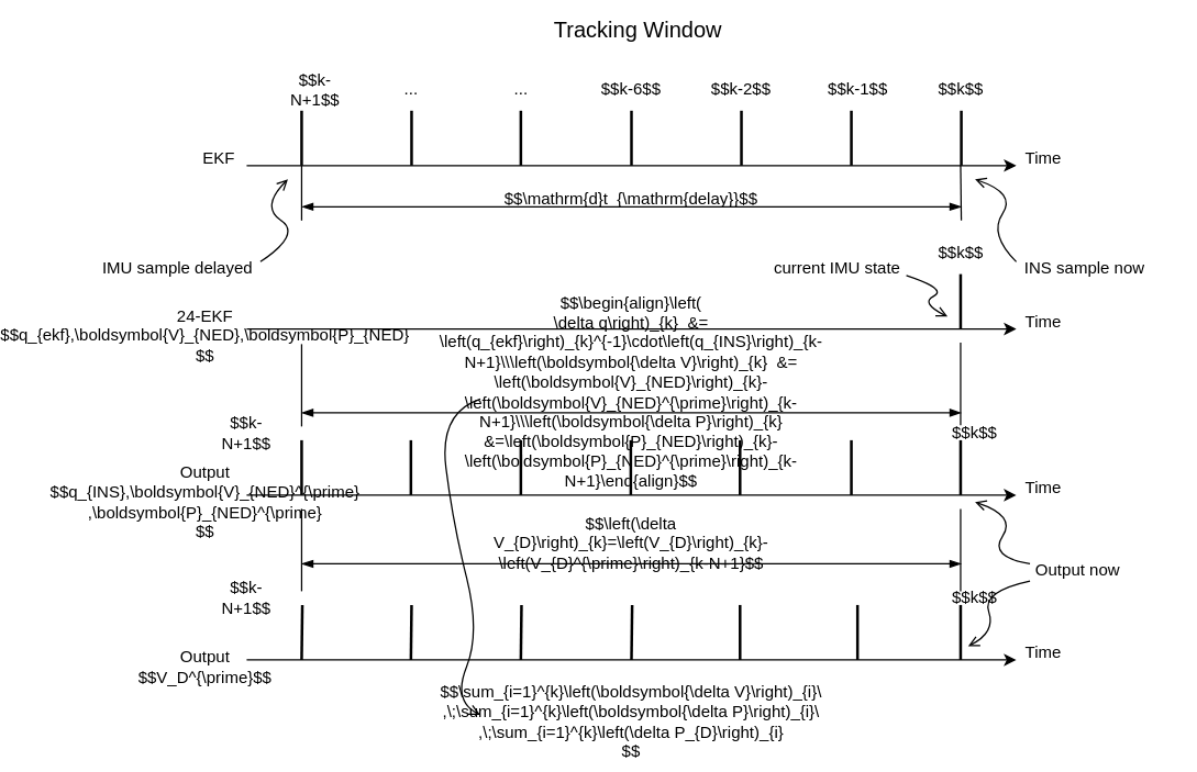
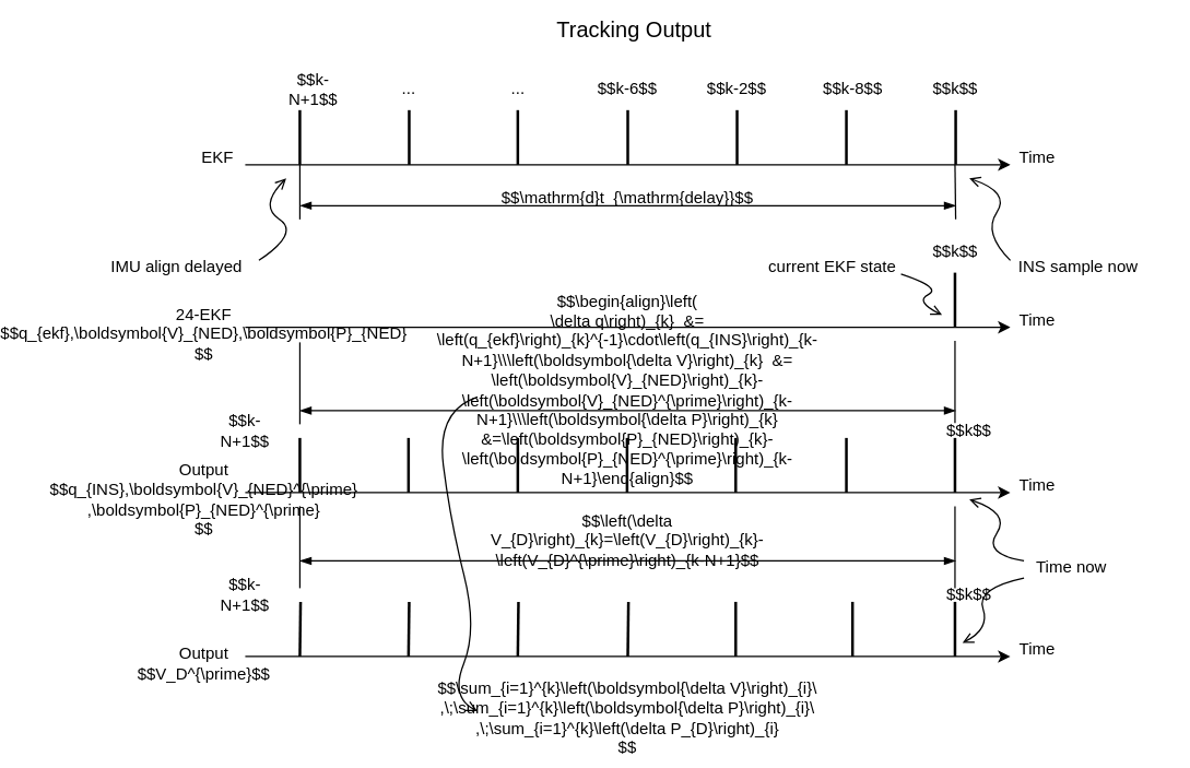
- <mxCell id="22" value="&lt;div style=&quot;margin-bottom: 2ex; font-size: medium; text-align: start;&quot; id=&quot;magicparlabel-360096&quot; class=&quot;standard&quot;&gt;Tracking Window&lt;/div&gt;" style="text;html=1;strokeColor=none;fillColor=none;align=center;verticalAlign=middle;whiteSpace=wrap;rounded=0;" parent="1" vertex="1"><mxGeometry x="300" y="20" width="230" height="20" as="geometry" /></mxCell>
+ <mxCell id="22" value="&lt;div style=&quot;margin-bottom: 2ex; font-size: medium; text-align: start;&quot; id=&quot;magicparlabel-360096&quot; class=&quot;standard&quot;&gt;Tracking Output&lt;/div&gt;" style="text;html=1;strokeColor=none;fillColor=none;align=center;verticalAlign=middle;whiteSpace=wrap;rounded=0;" parent="1" vertex="1"><mxGeometry x="300" y="20" width="230" height="20" as="geometry" /></mxCell>
- <mxCell id="9" value="$$k-1$$" style="text;html=1;strokeColor=none;fillColor=none;align=center;verticalAlign=middle;whiteSpace=wrap;rounded=0;" parent="1" vertex="1"><mxGeometry x="545" y="50" width="60" height="30" as="geometry" /></mxCell>
+ <mxCell id="9" value="$$k-8$$" style="text;html=1;strokeColor=none;fillColor=none;align=center;verticalAlign=middle;whiteSpace=wrap;rounded=0;" parent="1" vertex="1"><mxGeometry x="545" y="50" width="60" height="30" as="geometry" /></mxCell>
- <mxCell id="48" value="IMU sample delayed" style="text;html=1;strokeColor=none;fillColor=none;align=center;verticalAlign=middle;whiteSpace=wrap;rounded=0;" parent="1" vertex="1"><mxGeometry x="20" y="180" width="120" height="30" as="geometry" /></mxCell>
+ <mxCell id="48" value="IMU align delayed" style="text;html=1;strokeColor=none;fillColor=none;align=center;verticalAlign=middle;whiteSpace=wrap;rounded=0;" parent="1" vertex="1"><mxGeometry x="20" y="180" width="120" height="30" as="geometry" /></mxCell>
- <mxCell id="66" value="current IMU state" style="text;html=1;strokeColor=none;fillColor=none;align=center;verticalAlign=middle;whiteSpace=wrap;rounded=0;" parent="1" vertex="1"><mxGeometry x="510" y="180" width="100" height="30" as="geometry" /></mxCell>
+ <mxCell id="66" value="current EKF state" style="text;html=1;strokeColor=none;fillColor=none;align=center;verticalAlign=middle;whiteSpace=wrap;rounded=0;" parent="1" vertex="1"><mxGeometry x="510" y="180" width="100" height="30" as="geometry" /></mxCell>
- <mxCell id="69" value="Output now" style="text;html=1;strokeColor=none;fillColor=none;align=center;verticalAlign=middle;whiteSpace=wrap;rounded=0;" parent="1" vertex="1"><mxGeometry x="700" y="400" width="70" height="30" as="geometry" /></mxCell>
+ <mxCell id="69" value="Time now" style="text;html=1;strokeColor=none;fillColor=none;align=center;verticalAlign=middle;whiteSpace=wrap;rounded=0;" parent="1" vertex="1"><mxGeometry x="700" y="400" width="70" height="30" as="geometry" /></mxCell>
